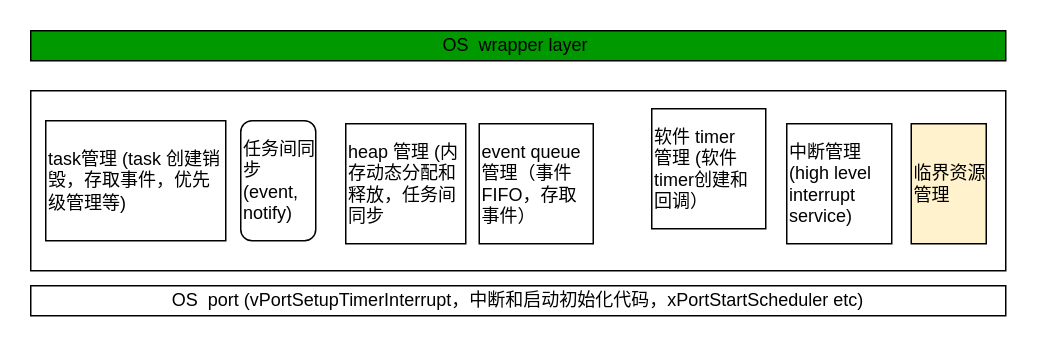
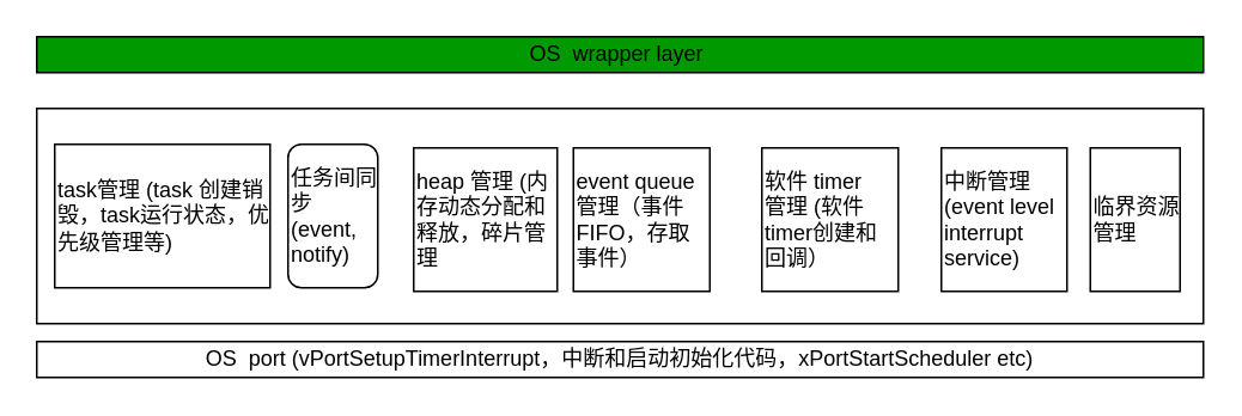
- <mxCell id="7" value="软件 timer&lt;br&gt;管理 (软件timer创建和回调）" style="rounded=0;whiteSpace=wrap;html=1;align=left;" parent="1" vertex="1"><mxGeometry x="434" y="72" width="76" height="80" as="geometry" /></mxCell>
+ <mxCell id="7" value="软件 timer&lt;br&gt;管理 (软件timer创建和回调）" style="rounded=0;whiteSpace=wrap;html=1;align=left;" parent="1" vertex="1"><mxGeometry x="424" y="82" width="76" height="80" as="geometry" /></mxCell>
- <mxCell id="4" value="task管理 (task 创建销毁，存取事件，优先级管理等)" style="rounded=0;whiteSpace=wrap;html=1;align=left;" parent="1" vertex="1"><mxGeometry x="30" y="80" width="120" height="80" as="geometry" /></mxCell>
+ <mxCell id="4" value="task管理 (task 创建销毁，task运行状态，优先级管理等)" style="rounded=0;whiteSpace=wrap;html=1;align=left;" parent="1" vertex="1"><mxGeometry x="30" y="80" width="120" height="80" as="geometry" /></mxCell>
- <mxCell id="5" value="heap 管理 (内存动态分配和释放，任务间同步" style="rounded=0;whiteSpace=wrap;html=1;align=left;" parent="1" vertex="1"><mxGeometry x="230" y="82" width="80" height="80" as="geometry" /></mxCell>
+ <mxCell id="5" value="heap 管理 (内存动态分配和释放，碎片管理" style="rounded=0;whiteSpace=wrap;html=1;align=left;" parent="1" vertex="1"><mxGeometry x="230" y="82" width="80" height="80" as="geometry" /></mxCell>
- <mxCell id="8" value="中断管理 (high level interrupt service)" style="rounded=0;whiteSpace=wrap;html=1;align=left;" parent="1" vertex="1"><mxGeometry x="524" y="82" width="70" height="80" as="geometry" /></mxCell>
+ <mxCell id="8" value="中断管理 (event level interrupt service)" style="rounded=0;whiteSpace=wrap;html=1;align=left;" parent="1" vertex="1"><mxGeometry x="524" y="82" width="70" height="80" as="geometry" /></mxCell>
- <mxCell id="9" value="临界资源管理" style="rounded=0;whiteSpace=wrap;html=1;align=left;fillColor=#fff2cc;" parent="1" vertex="1"><mxGeometry x="607" y="82" width="50" height="80" as="geometry" /></mxCell>
+ <mxCell id="9" value="临界资源管理" style="rounded=0;whiteSpace=wrap;html=1;align=left;" parent="1" vertex="1"><mxGeometry x="607" y="82" width="50" height="80" as="geometry" /></mxCell>
